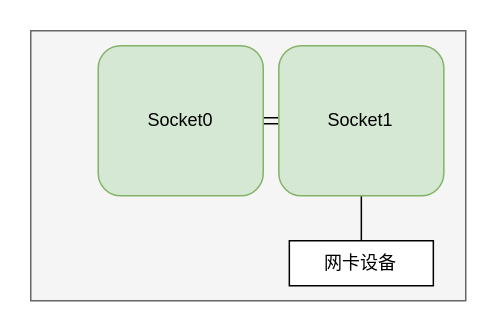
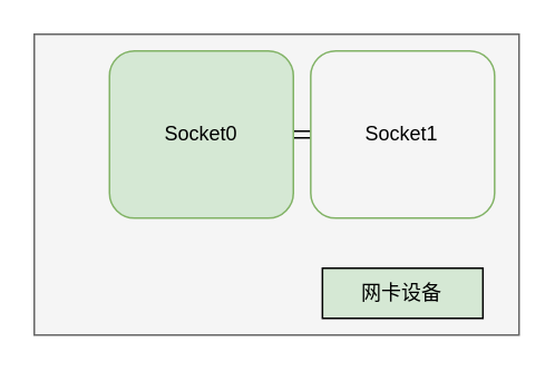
- <mxCell id="7" value="Socket1" style="rounded=1;whiteSpace=wrap;html=1;fillColor=#d5e8d4;strokeColor=#82b366;" vertex="1" parent="2"><mxGeometry x="165.39" y="10" width="110" height="100" as="geometry" /></mxCell>
+ <mxCell id="7" value="Socket1" style="rounded=1;whiteSpace=wrap;html=1;fillColor=#f5f5f5;strokeColor=#82b366;" vertex="1" parent="2"><mxGeometry x="165.39" y="10" width="110" height="100" as="geometry" /></mxCell>
- <mxCell id="6" style="edgeStyle=orthogonalEdgeStyle;rounded=0;orthogonalLoop=1;jettySize=auto;html=1;exitX=0.5;exitY=1;exitDx=0;exitDy=0;entryX=0.5;entryY=0;entryDx=0;entryDy=0;strokeColor=default;endArrow=none;endFill=0;" edge="1" parent="2" source="7" target="8"><mxGeometry relative="1" as="geometry"><Array as="points"><mxPoint x="220" y="130" /><mxPoint x="220" y="130" /></Array></mxGeometry></mxCell>
- <mxCell id="8" value="网卡设备" style="rounded=0;whiteSpace=wrap;html=1;" vertex="1" parent="2"><mxGeometry x="172.39" y="140" width="96" height="30" as="geometry" /></mxCell>
+ <mxCell id="8" value="网卡设备" style="rounded=0;whiteSpace=wrap;html=1;fillColor=#d5e8d4;" vertex="1" parent="2"><mxGeometry x="172.39" y="140" width="96" height="30" as="geometry" /></mxCell>
